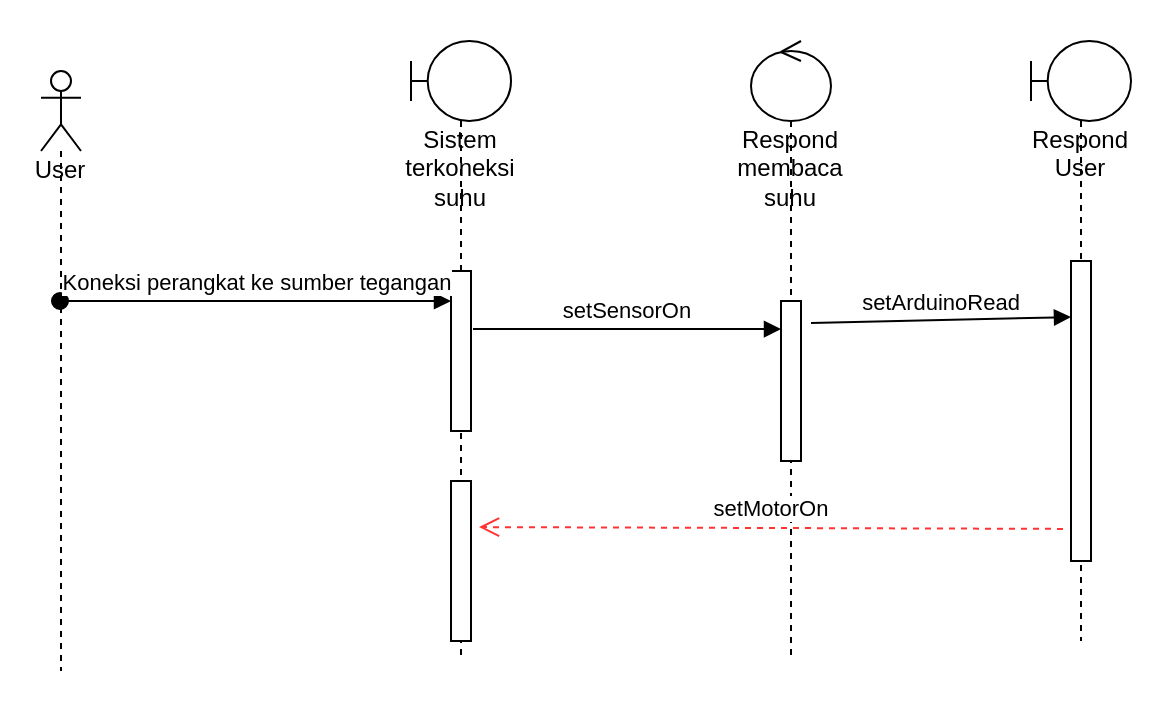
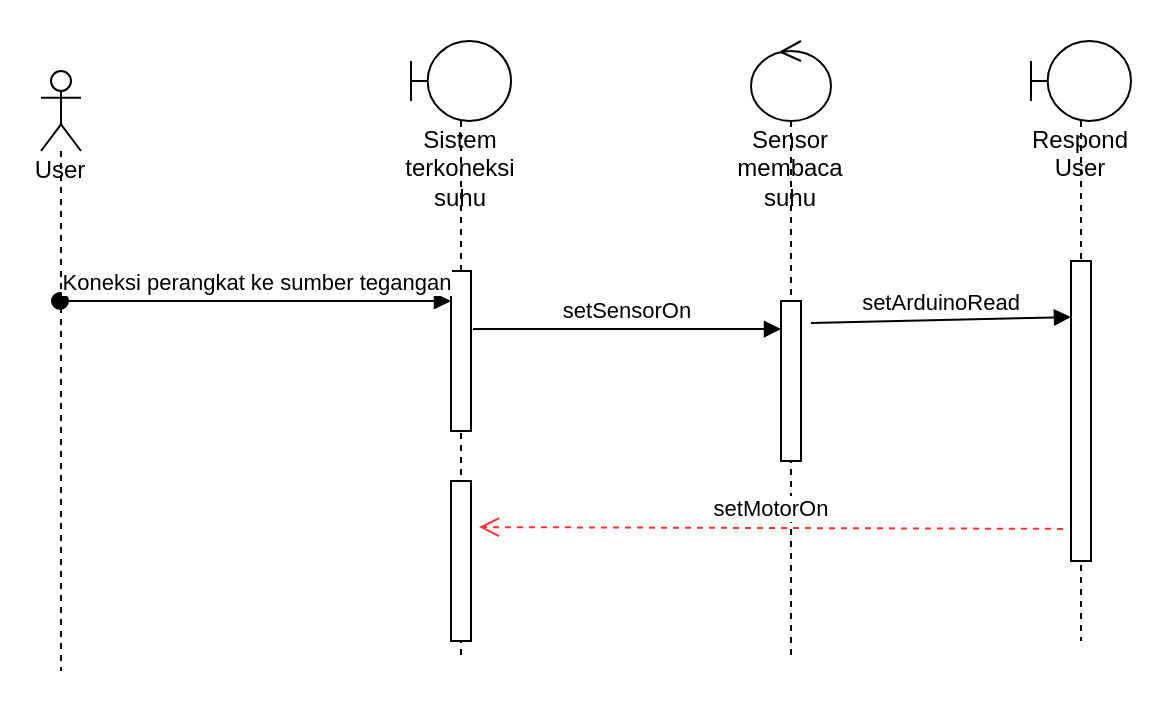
- <mxCell id="4" value="Respond membaca suhu" style="shape=umlLifeline;participant=umlControl;perimeter=lifelinePerimeter;whiteSpace=wrap;html=1;container=1;collapsible=0;recursiveResize=0;verticalAlign=top;spacingTop=36;outlineConnect=0;" vertex="1" parent="1"><mxGeometry x="375" y="20" width="40" height="310" as="geometry" /></mxCell>
+ <mxCell id="4" value="Sensor membaca suhu" style="shape=umlLifeline;participant=umlControl;perimeter=lifelinePerimeter;whiteSpace=wrap;html=1;container=1;collapsible=0;recursiveResize=0;verticalAlign=top;spacingTop=36;outlineConnect=0;" vertex="1" parent="1"><mxGeometry x="375" y="20" width="40" height="310" as="geometry" /></mxCell>
